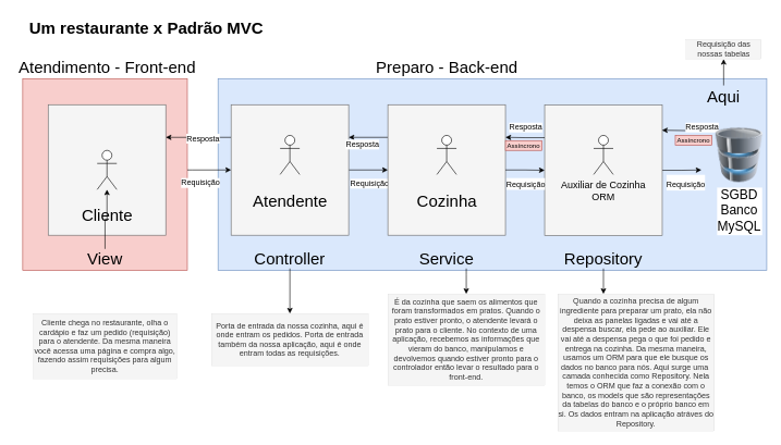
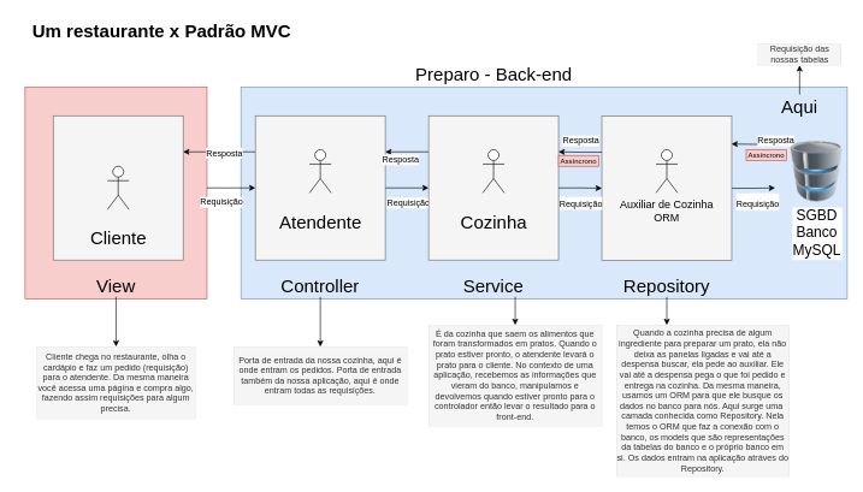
- <mxCell id="7" value="&lt;font style=&quot;font-size: 25px;&quot;&gt;Atendimento - Front-end&lt;/font&gt;" style="text;html=1;strokeColor=none;fillColor=none;align=center;verticalAlign=middle;whiteSpace=wrap;rounded=0;fontSize=45;" parent="1" vertex="1"><mxGeometry x="20.75" y="80" width="284.5" height="30" as="geometry" /></mxCell>
- <mxCell id="4" style="edgeStyle=orthogonalEdgeStyle;rounded=0;orthogonalLoop=1;jettySize=auto;html=1;fontFamily=Helvetica;fontSize=12;" parent="1" source="5" target="6" edge="1"><mxGeometry relative="1" as="geometry" /></mxCell>
+ <mxCell id="4" style="edgeStyle=orthogonalEdgeStyle;rounded=0;orthogonalLoop=1;jettySize=auto;html=1;entryX=0.5;entryY=0;entryDx=0;entryDy=0;fontFamily=Helvetica;fontSize=12;" parent="1" source="5" target="18" edge="1"><mxGeometry relative="1" as="geometry" /></mxCell>
